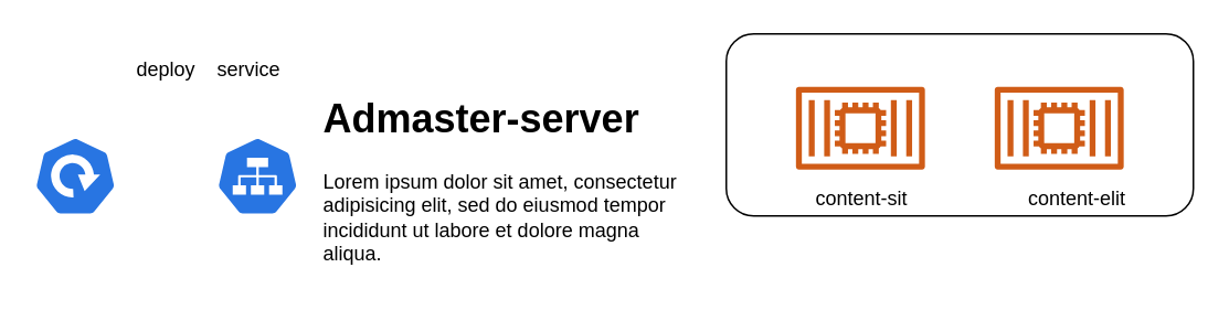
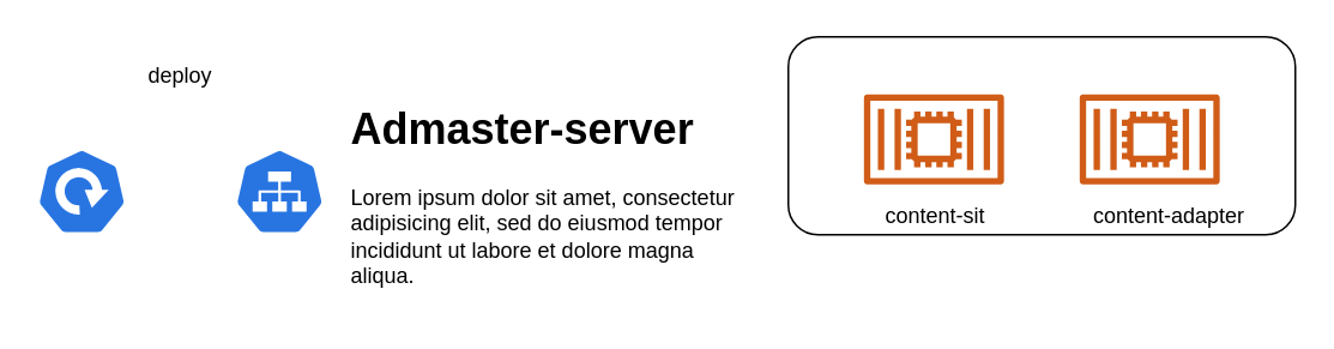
- <mxCell id="7" value="service" style="text;html=1;strokeColor=none;fillColor=none;align=center;verticalAlign=middle;whiteSpace=wrap;rounded=0;" vertex="1" parent="1"><mxGeometry x="130" y="32" width="40" height="20" as="geometry" /></mxCell>
- <mxCell id="11" value="content-elit" style="text;html=1;strokeColor=none;fillColor=none;align=center;verticalAlign=middle;whiteSpace=wrap;rounded=0;" vertex="1" parent="1"><mxGeometry x="600" y="110" width="100" height="20" as="geometry" /></mxCell>
+ <mxCell id="11" value="content-adapter" style="text;html=1;strokeColor=none;fillColor=none;align=center;verticalAlign=middle;whiteSpace=wrap;rounded=0;" vertex="1" parent="1"><mxGeometry x="600" y="110" width="100" height="20" as="geometry" /></mxCell>
